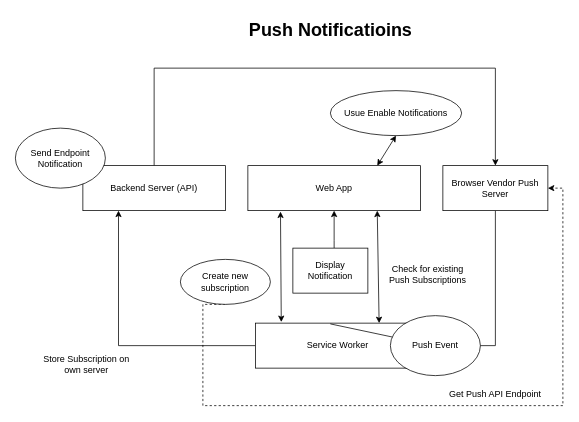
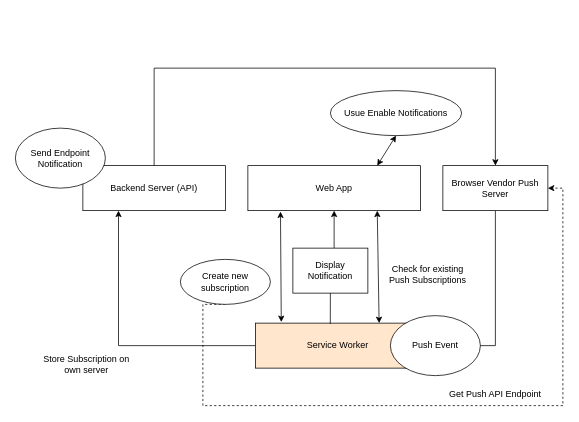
- <mxCell id="23" value="Push Notificatioins" style="text;strokeColor=none;fillColor=none;html=1;fontSize=24;fontStyle=1;verticalAlign=middle;align=center;" parent="1" vertex="1"><mxGeometry x="300" y="20" width="280" height="40" as="geometry" /></mxCell>
- <mxCell id="22" value="" style="endArrow=none;html=1;rounded=0;exitX=0.454;exitY=0.017;exitDx=0;exitDy=0;exitPerimeter=0;" parent="1" source="7" target="9" edge="1"><mxGeometry width="50" height="50" relative="1" as="geometry"><mxPoint x="370" y="320" as="sourcePoint" /><mxPoint x="420" y="270" as="targetPoint" /></mxGeometry></mxCell>
+ <mxCell id="22" value="" style="endArrow=none;html=1;rounded=0;entryX=0.5;entryY=1;entryDx=0;entryDy=0;exitX=0.454;exitY=0.017;exitDx=0;exitDy=0;exitPerimeter=0;" parent="1" source="7" target="14" edge="1"><mxGeometry width="50" height="50" relative="1" as="geometry"><mxPoint x="370" y="320" as="sourcePoint" /><mxPoint x="420" y="270" as="targetPoint" /></mxGeometry></mxCell>
- <mxCell id="7" value="Service Worker" style="rounded=0;whiteSpace=wrap;html=1;" parent="1" vertex="1"><mxGeometry x="340" y="430" width="220" height="60" as="geometry" /></mxCell>
+ <mxCell id="7" value="Service Worker" style="rounded=0;whiteSpace=wrap;html=1;fillColor=#ffe6cc;" parent="1" vertex="1"><mxGeometry x="340" y="430" width="220" height="60" as="geometry" /></mxCell>
